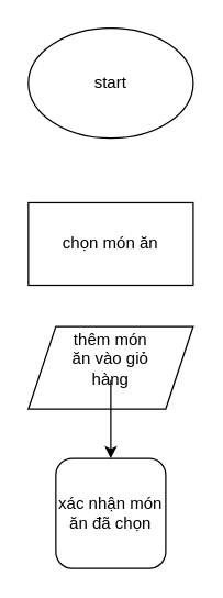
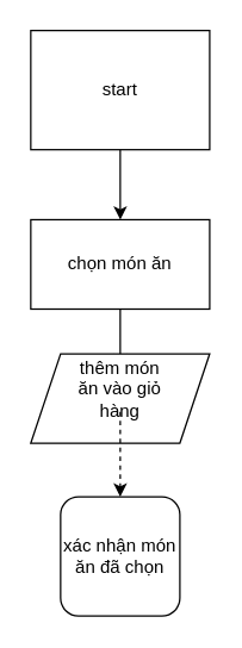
- <mxCell id="3" value="start" style="ellipse;whiteSpace=wrap;html=1;" vertex="1" parent="1"><mxGeometry x="20" y="20" width="120" height="80" as="geometry" /></mxCell>
+ <mxCell id="3" value="start" style="whiteSpace=wrap;html=1;rounded=0;" vertex="1" parent="1"><mxGeometry x="20" y="20" width="120" height="80" as="geometry" /></mxCell>
+ <mxCell id="2" value="" style="edgeStyle=orthogonalEdgeStyle;rounded=0;orthogonalLoop=1;jettySize=auto;html=1;" edge="1" parent="1" source="3" target="5"><mxGeometry relative="1" as="geometry" /></mxCell>
+ <mxCell id="4" value="" style="edgeStyle=orthogonalEdgeStyle;rounded=0;orthogonalLoop=1;jettySize=auto;html=1;" edge="1" parent="1" source="5" target="8"><mxGeometry relative="1" as="geometry" /></mxCell>
- <mxCell id="7" value="" style="edgeStyle=orthogonalEdgeStyle;rounded=0;orthogonalLoop=1;jettySize=auto;html=1;" edge="1" parent="1" source="8" target="9"><mxGeometry relative="1" as="geometry" /></mxCell>
+ <mxCell id="7" value="" style="edgeStyle=orthogonalEdgeStyle;rounded=0;orthogonalLoop=1;jettySize=auto;html=1;dashed=1;" edge="1" parent="1" source="8" target="9"><mxGeometry relative="1" as="geometry" /></mxCell>
